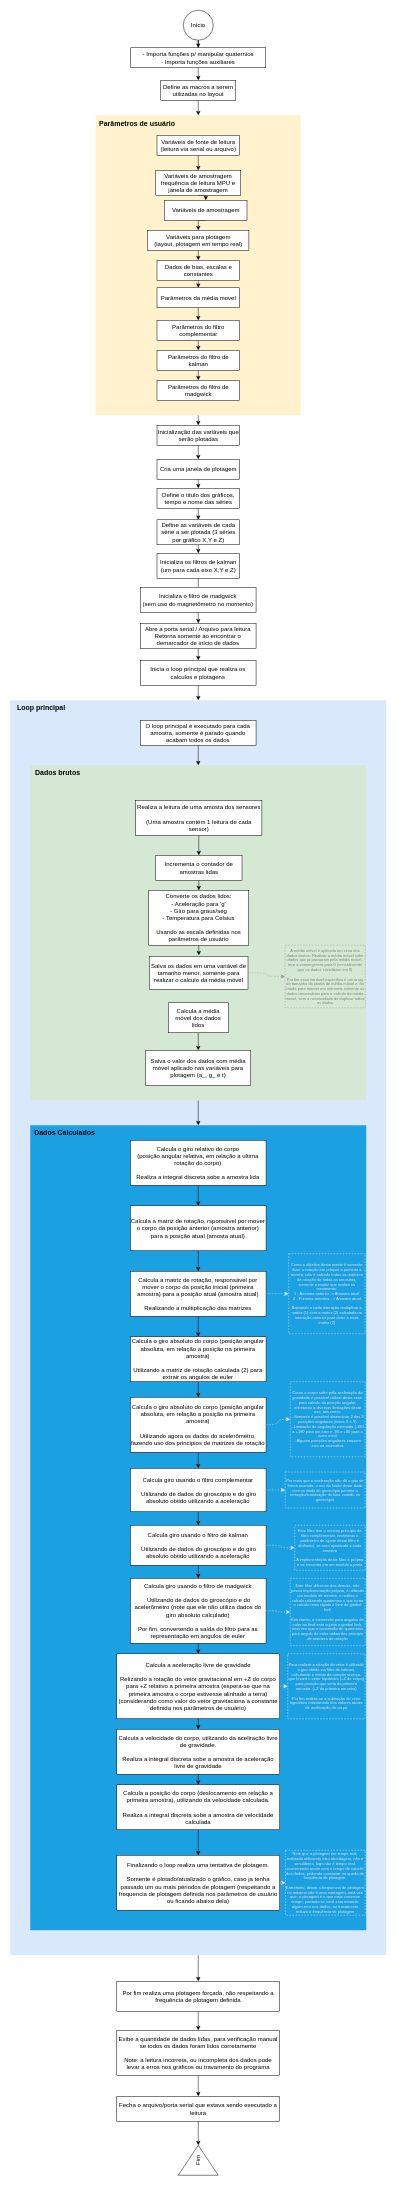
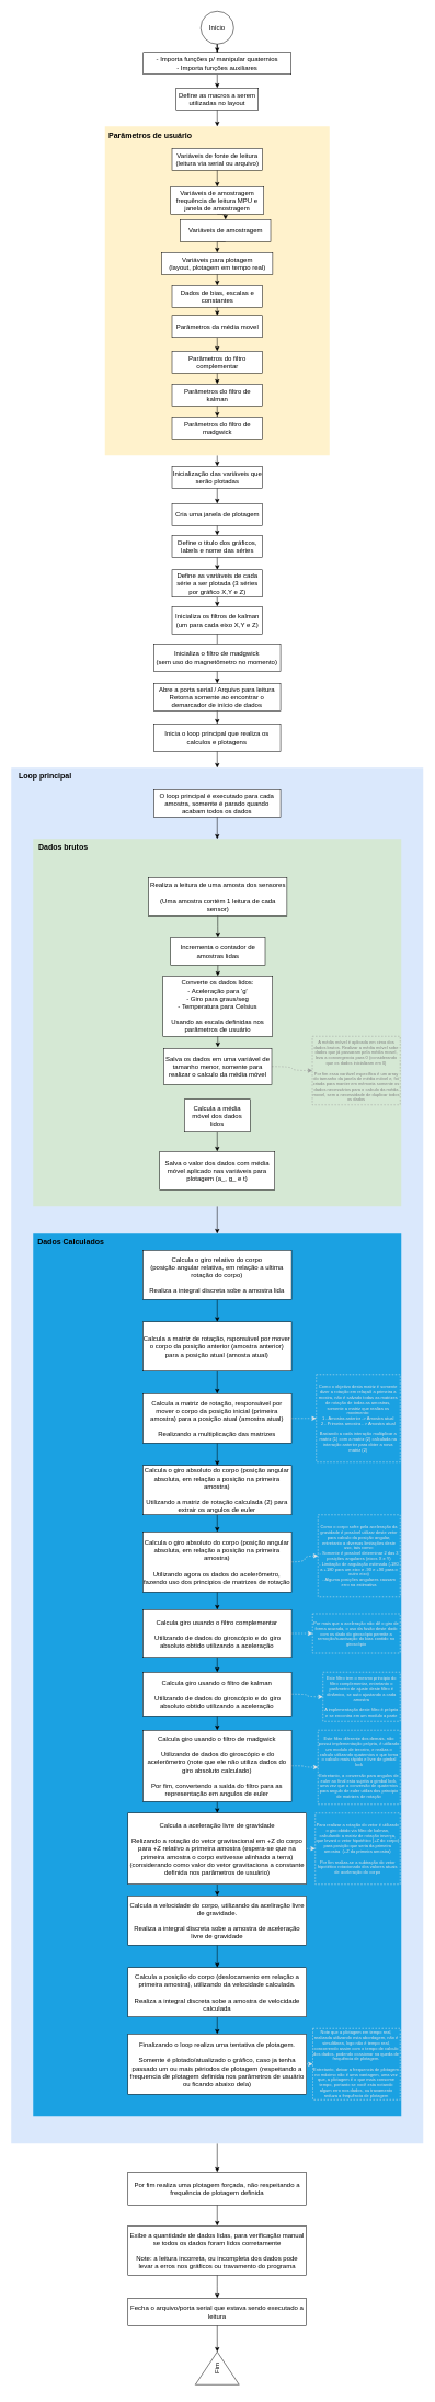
- <mxCell id="37" value="Define o titulo dos gráficos, tempo e nome das séries" style="rounded=0;whiteSpace=wrap;html=1;" vertex="1" parent="1"><mxGeometry x="313.5" y="976" width="165" height="40" as="geometry" /></mxCell>
+ <mxCell id="37" value="Define o titulo dos gráficos, labels e nome das séries" style="rounded=0;whiteSpace=wrap;html=1;" vertex="1" parent="1"><mxGeometry x="313.5" y="976" width="165" height="40" as="geometry" /></mxCell>
- <mxCell id="95" value="Calcula a posição do corpo (deslocamento em relação a primeira amostra), utilizando da velocidade calculada.&lt;br&gt;&lt;br&gt;Realiza a integral discreta sobe a amostra de velocidade calculada" style="rounded=0;whiteSpace=wrap;html=1;strokeColor=#000000;fillColor=#ffffff;fontSize=12;fontColor=#000000;" vertex="1" parent="1"><mxGeometry x="233.035" y="3569" width="325.93" height="90" as="geometry" /></mxCell>
+ <mxCell id="95" value="Calcula a posição do corpo (deslocamento em relação a primeira amostra), utilizando da velocidade calculada.&lt;br&gt;&lt;br&gt;Realiza a integral discreta sobe a amostra de velocidade calculada" style="rounded=0;whiteSpace=wrap;html=1;strokeColor=#000000;fillColor=#ffffff;fontSize=12;fontColor=#000000;" vertex="1" parent="1"><mxGeometry x="233.035" y="3589" width="325.93" height="90" as="geometry" /></mxCell>
